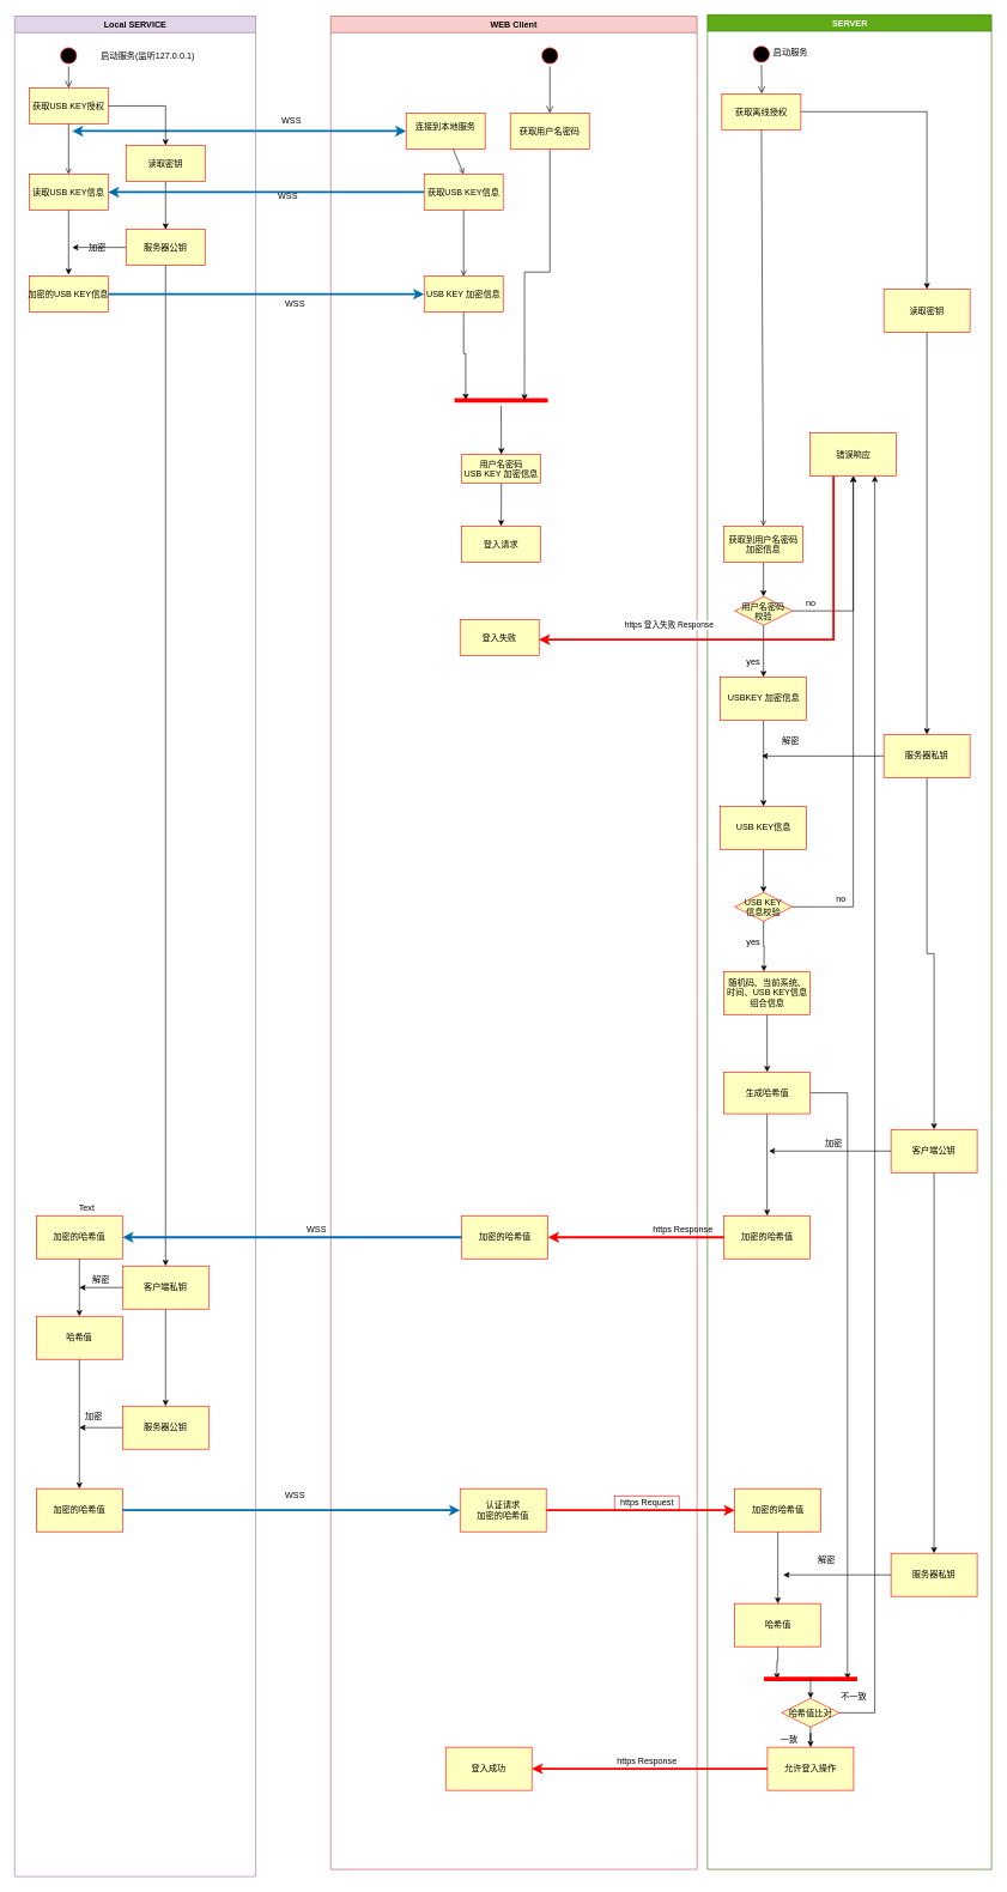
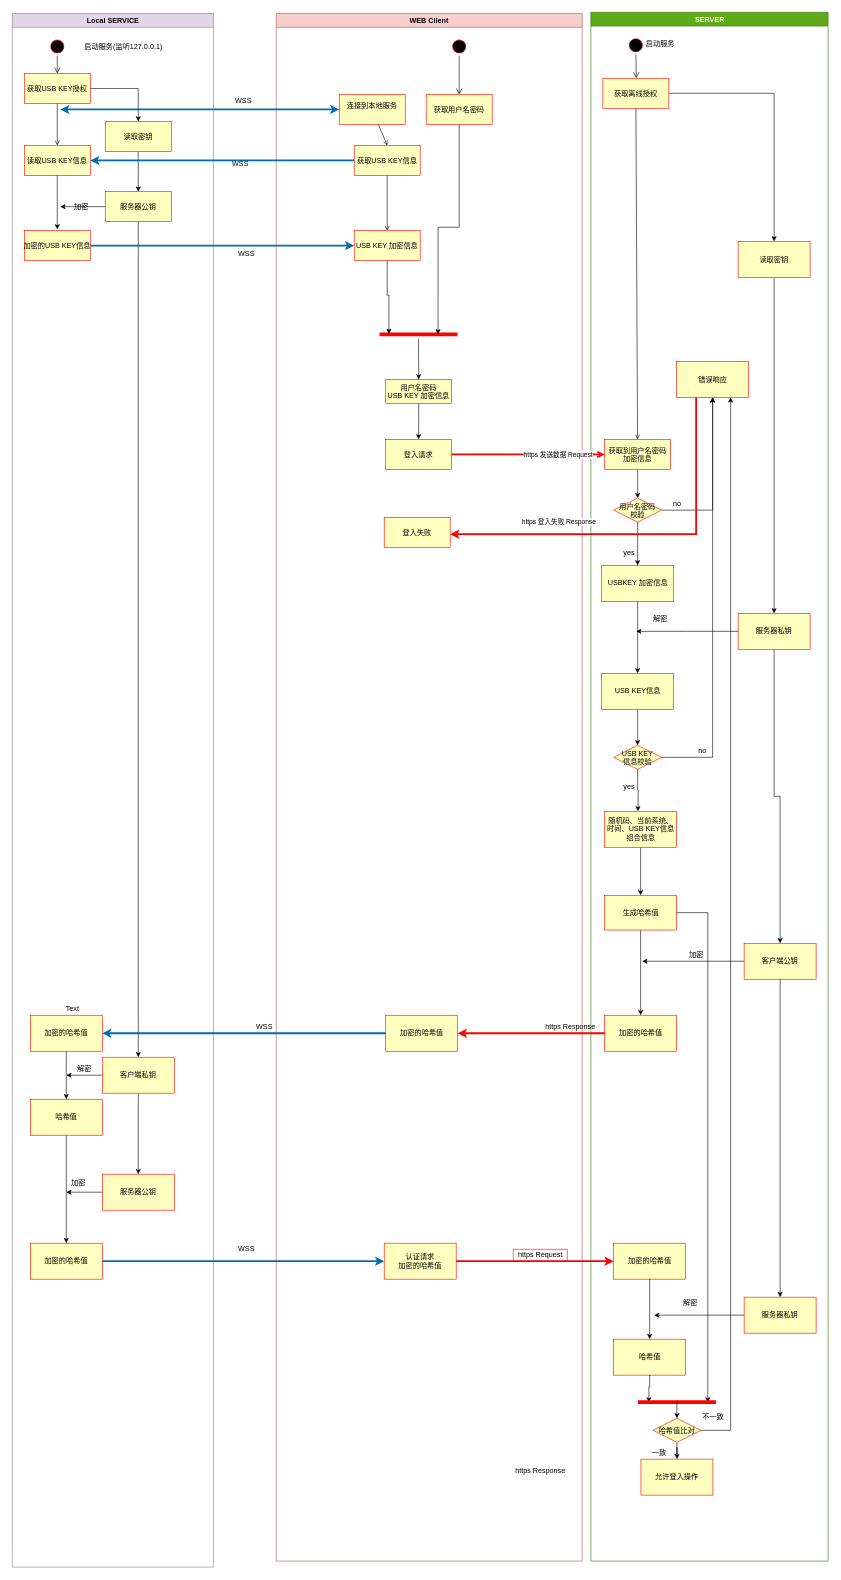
+ <mxCell id="71" value="" style="endArrow=open;endFill=1;rounded=0;exitX=1;exitY=0.5;exitDx=0;exitDy=0;entryX=0;entryY=0.5;entryDx=0;entryDy=0;strokeColor=#FF0000;strokeWidth=3;" parent="1" source="17" target="29" edge="1"><mxGeometry relative="1" as="geometry"><mxPoint x="1000" y="428" as="targetPoint" /></mxGeometry></mxCell>
+ <mxCell id="72" value="https 发送数据 Request" style="edgeLabel;html=1;align=center;verticalAlign=middle;resizable=0;points=[];" vertex="1" connectable="0" parent="71"><mxGeometry x="-0.265" relative="1" as="geometry"><mxPoint x="83.63" as="offset" /></mxGeometry></mxCell>
- <mxCell id="67" value="登入成功" style="whiteSpace=wrap;html=1;strokeColor=#ff0000;fillColor=#ffffc0;" vertex="1" parent="23"><mxGeometry x="-364.5" y="2412" width="120" height="60" as="geometry" /></mxCell>
- <mxCell id="70" style="edgeStyle=orthogonalEdgeStyle;rounded=0;orthogonalLoop=1;jettySize=auto;html=1;entryX=1;entryY=0.5;entryDx=0;entryDy=0;startArrow=none;startFill=0;strokeColor=#FF0000;strokeWidth=3;exitX=0;exitY=0.5;exitDx=0;exitDy=0;" edge="1" parent="23" source="66" target="67"><mxGeometry relative="1" as="geometry" /></mxCell>
